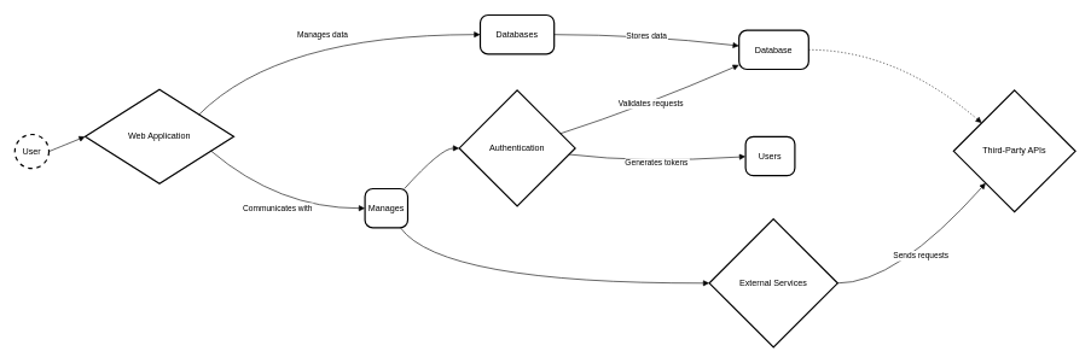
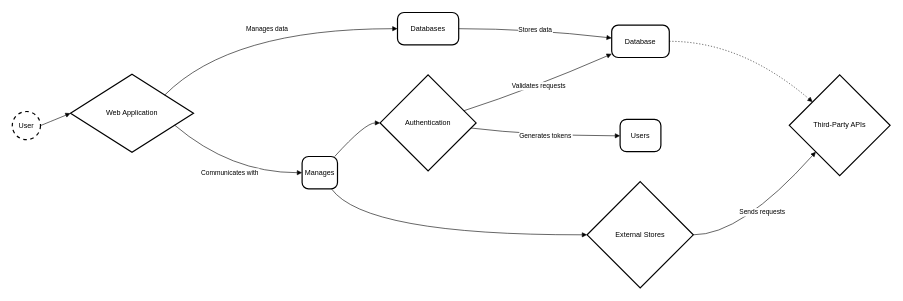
- <mxCell id="9" value="Users" style="rounded=1;arcSize=20;strokeWidth=2" vertex="1" parent="1"><mxGeometry x="1028" y="188" width="68" height="54" as="geometry" /></mxCell>
+ <mxCell id="9" value="Users" style="rounded=1;arcSize=20;strokeWidth=2" vertex="1" parent="1"><mxGeometry x="1033" y="198" width="68" height="54" as="geometry" /></mxCell>
- <mxCell id="7" value="External Services" style="rhombus;strokeWidth=2;whiteSpace=wrap;" vertex="1" parent="1"><mxGeometry x="978" y="302" width="177" height="177" as="geometry" /></mxCell>
+ <mxCell id="7" value="External Stores" style="rhombus;strokeWidth=2;whiteSpace=wrap;" vertex="1" parent="1"><mxGeometry x="978" y="302" width="177" height="177" as="geometry" /></mxCell>
